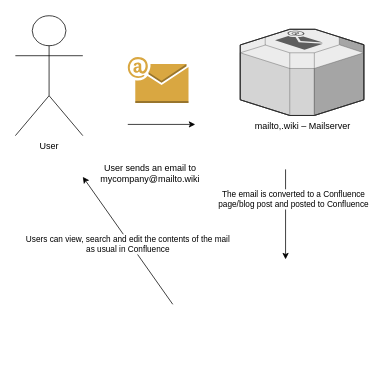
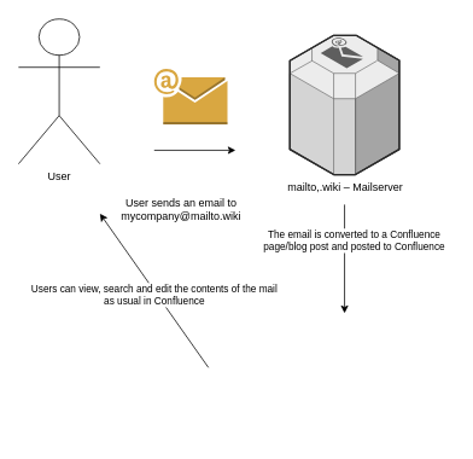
- <mxCell id="4" value="mailto,.wiki – Mailserver" style="verticalLabelPosition=bottom;html=1;verticalAlign=top;strokeWidth=1;align=center;outlineConnect=0;dashed=0;outlineConnect=0;shape=mxgraph.aws3d.email_service;fillColor=#ECECEC;strokeColor=#5E5E5E;aspect=fixed;" vertex="1" parent="1"><mxGeometry x="320" y="38.08" width="165" height="115" as="geometry" /></mxCell>
+ <mxCell id="4" value="mailto,.wiki – Mailserver" style="verticalLabelPosition=bottom;html=1;verticalAlign=top;strokeWidth=1;align=center;outlineConnect=0;dashed=0;outlineConnect=0;shape=mxgraph.aws3d.email_service;fillColor=#ECECEC;strokeColor=#5E5E5E;aspect=fixed;" vertex="1" parent="1"><mxGeometry x="320" y="38.08" width="121" height="153.85" as="geometry" /></mxCell>
